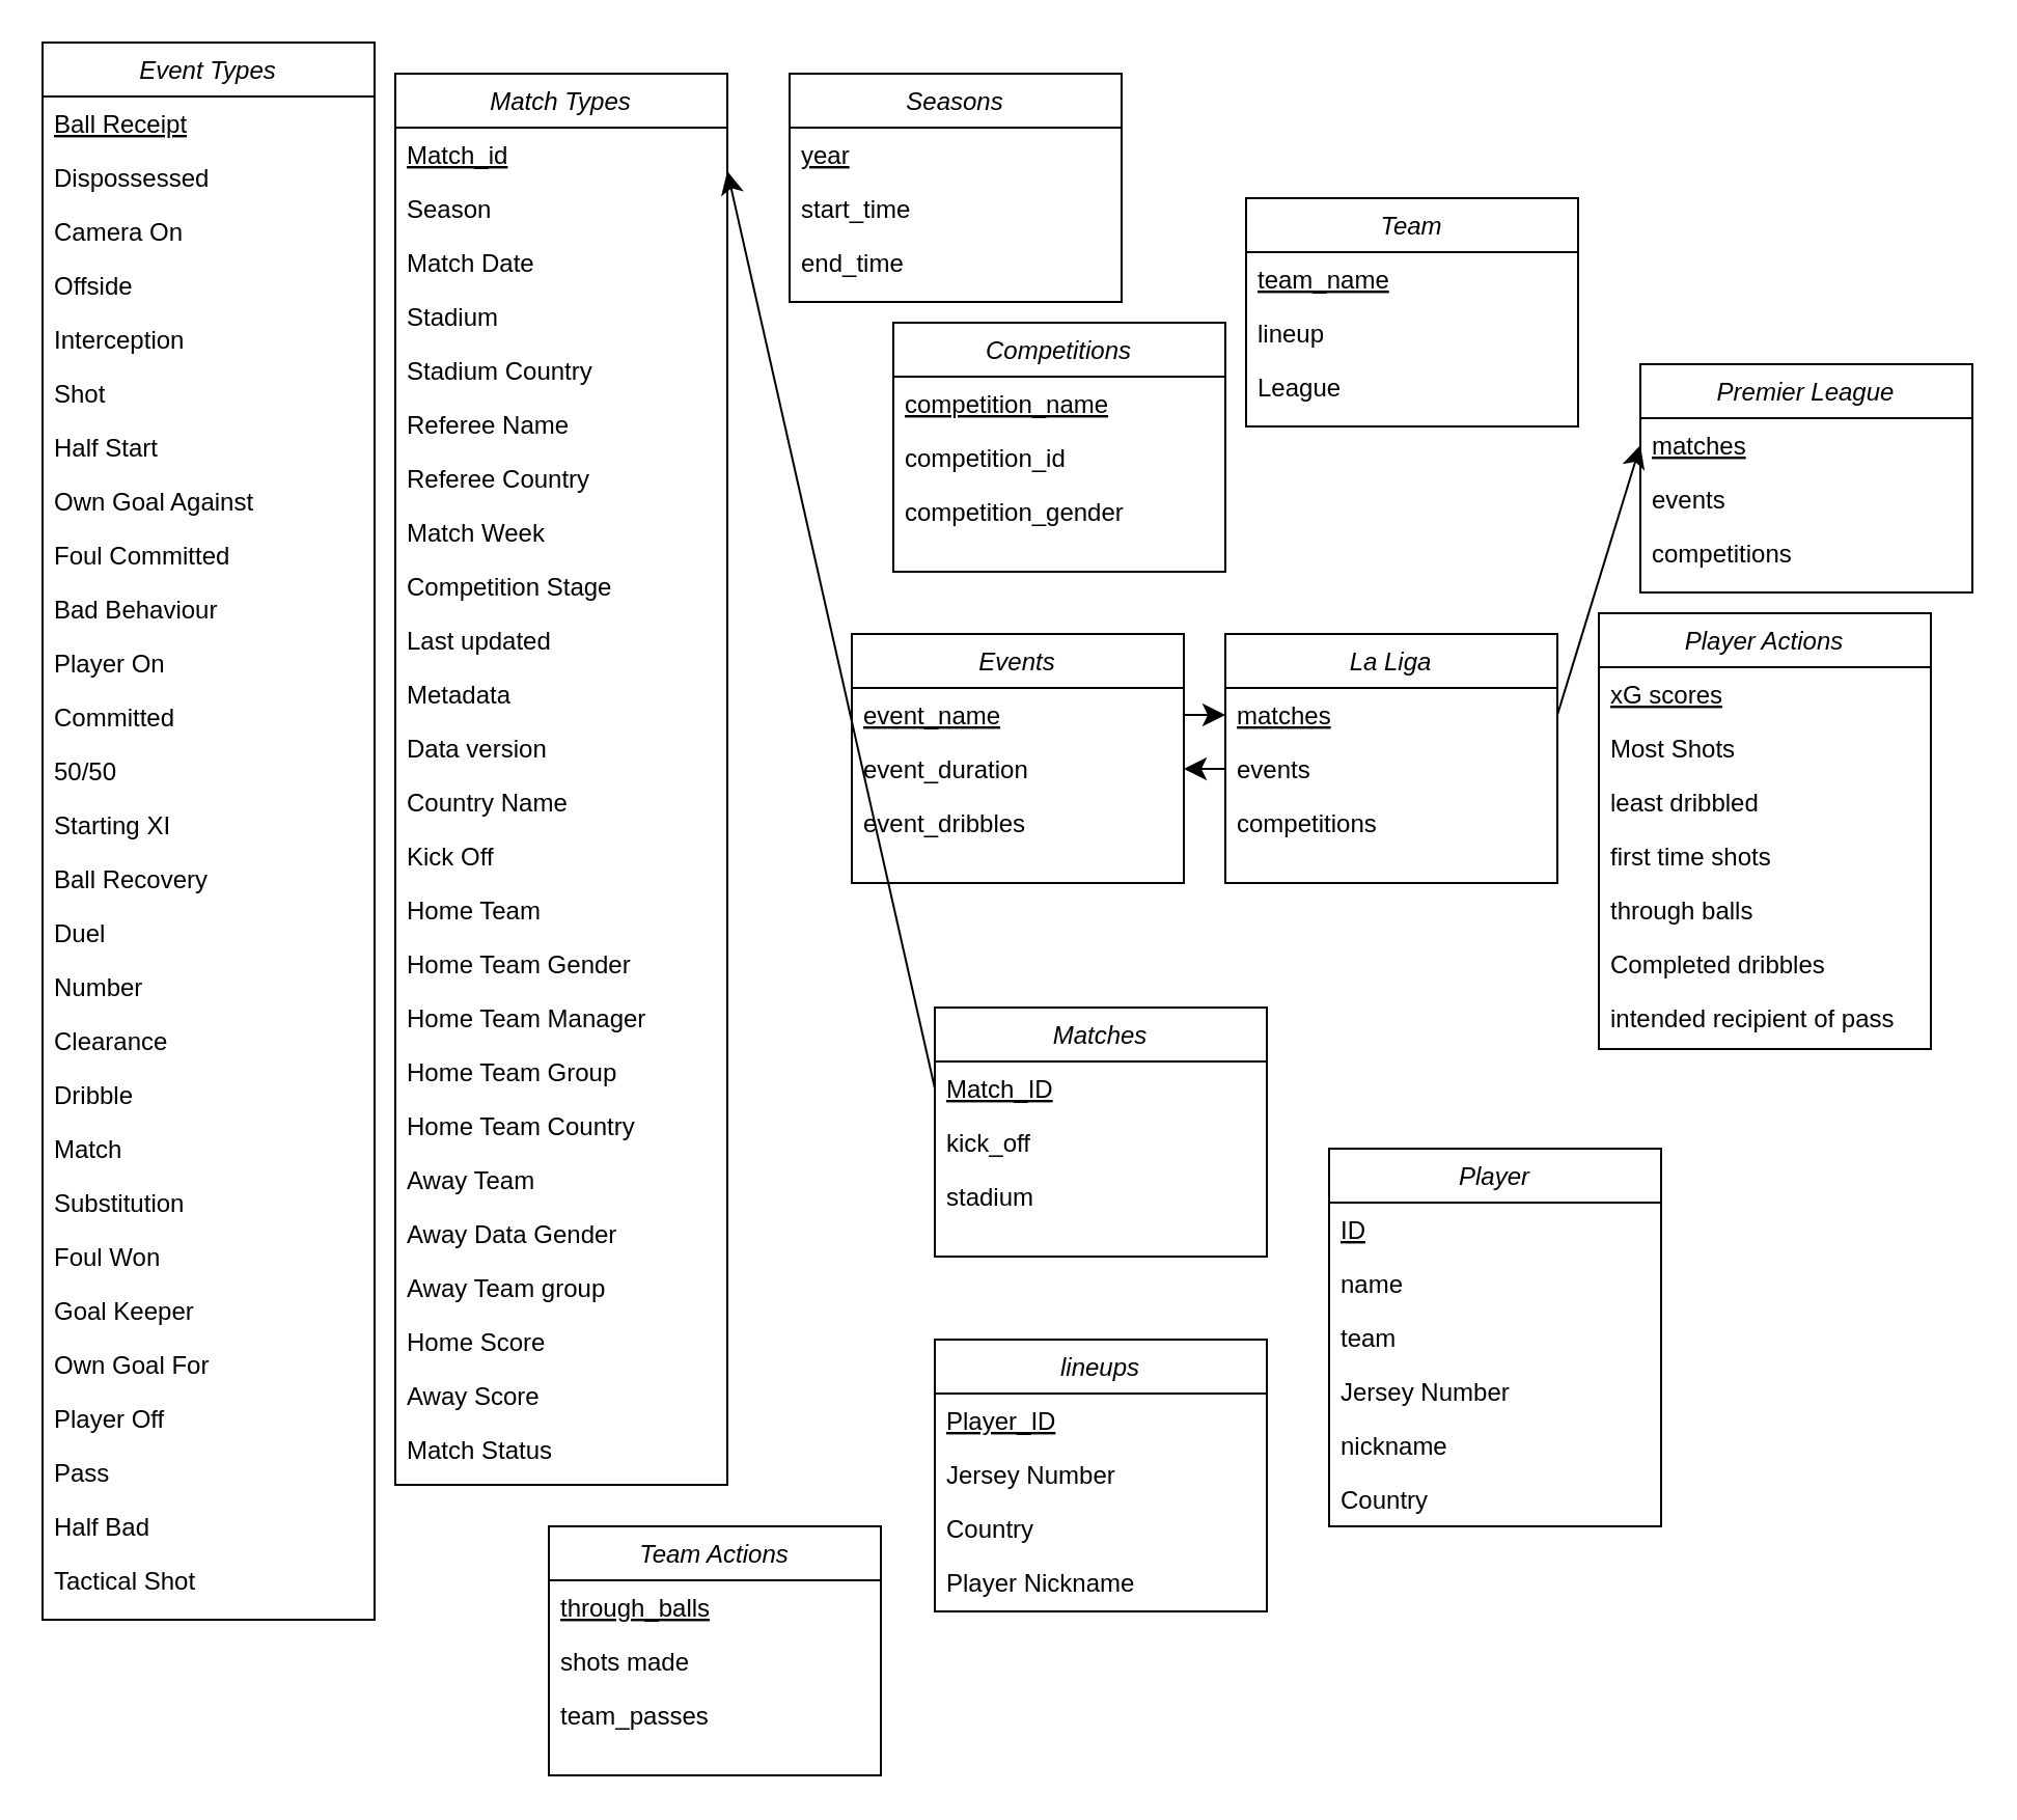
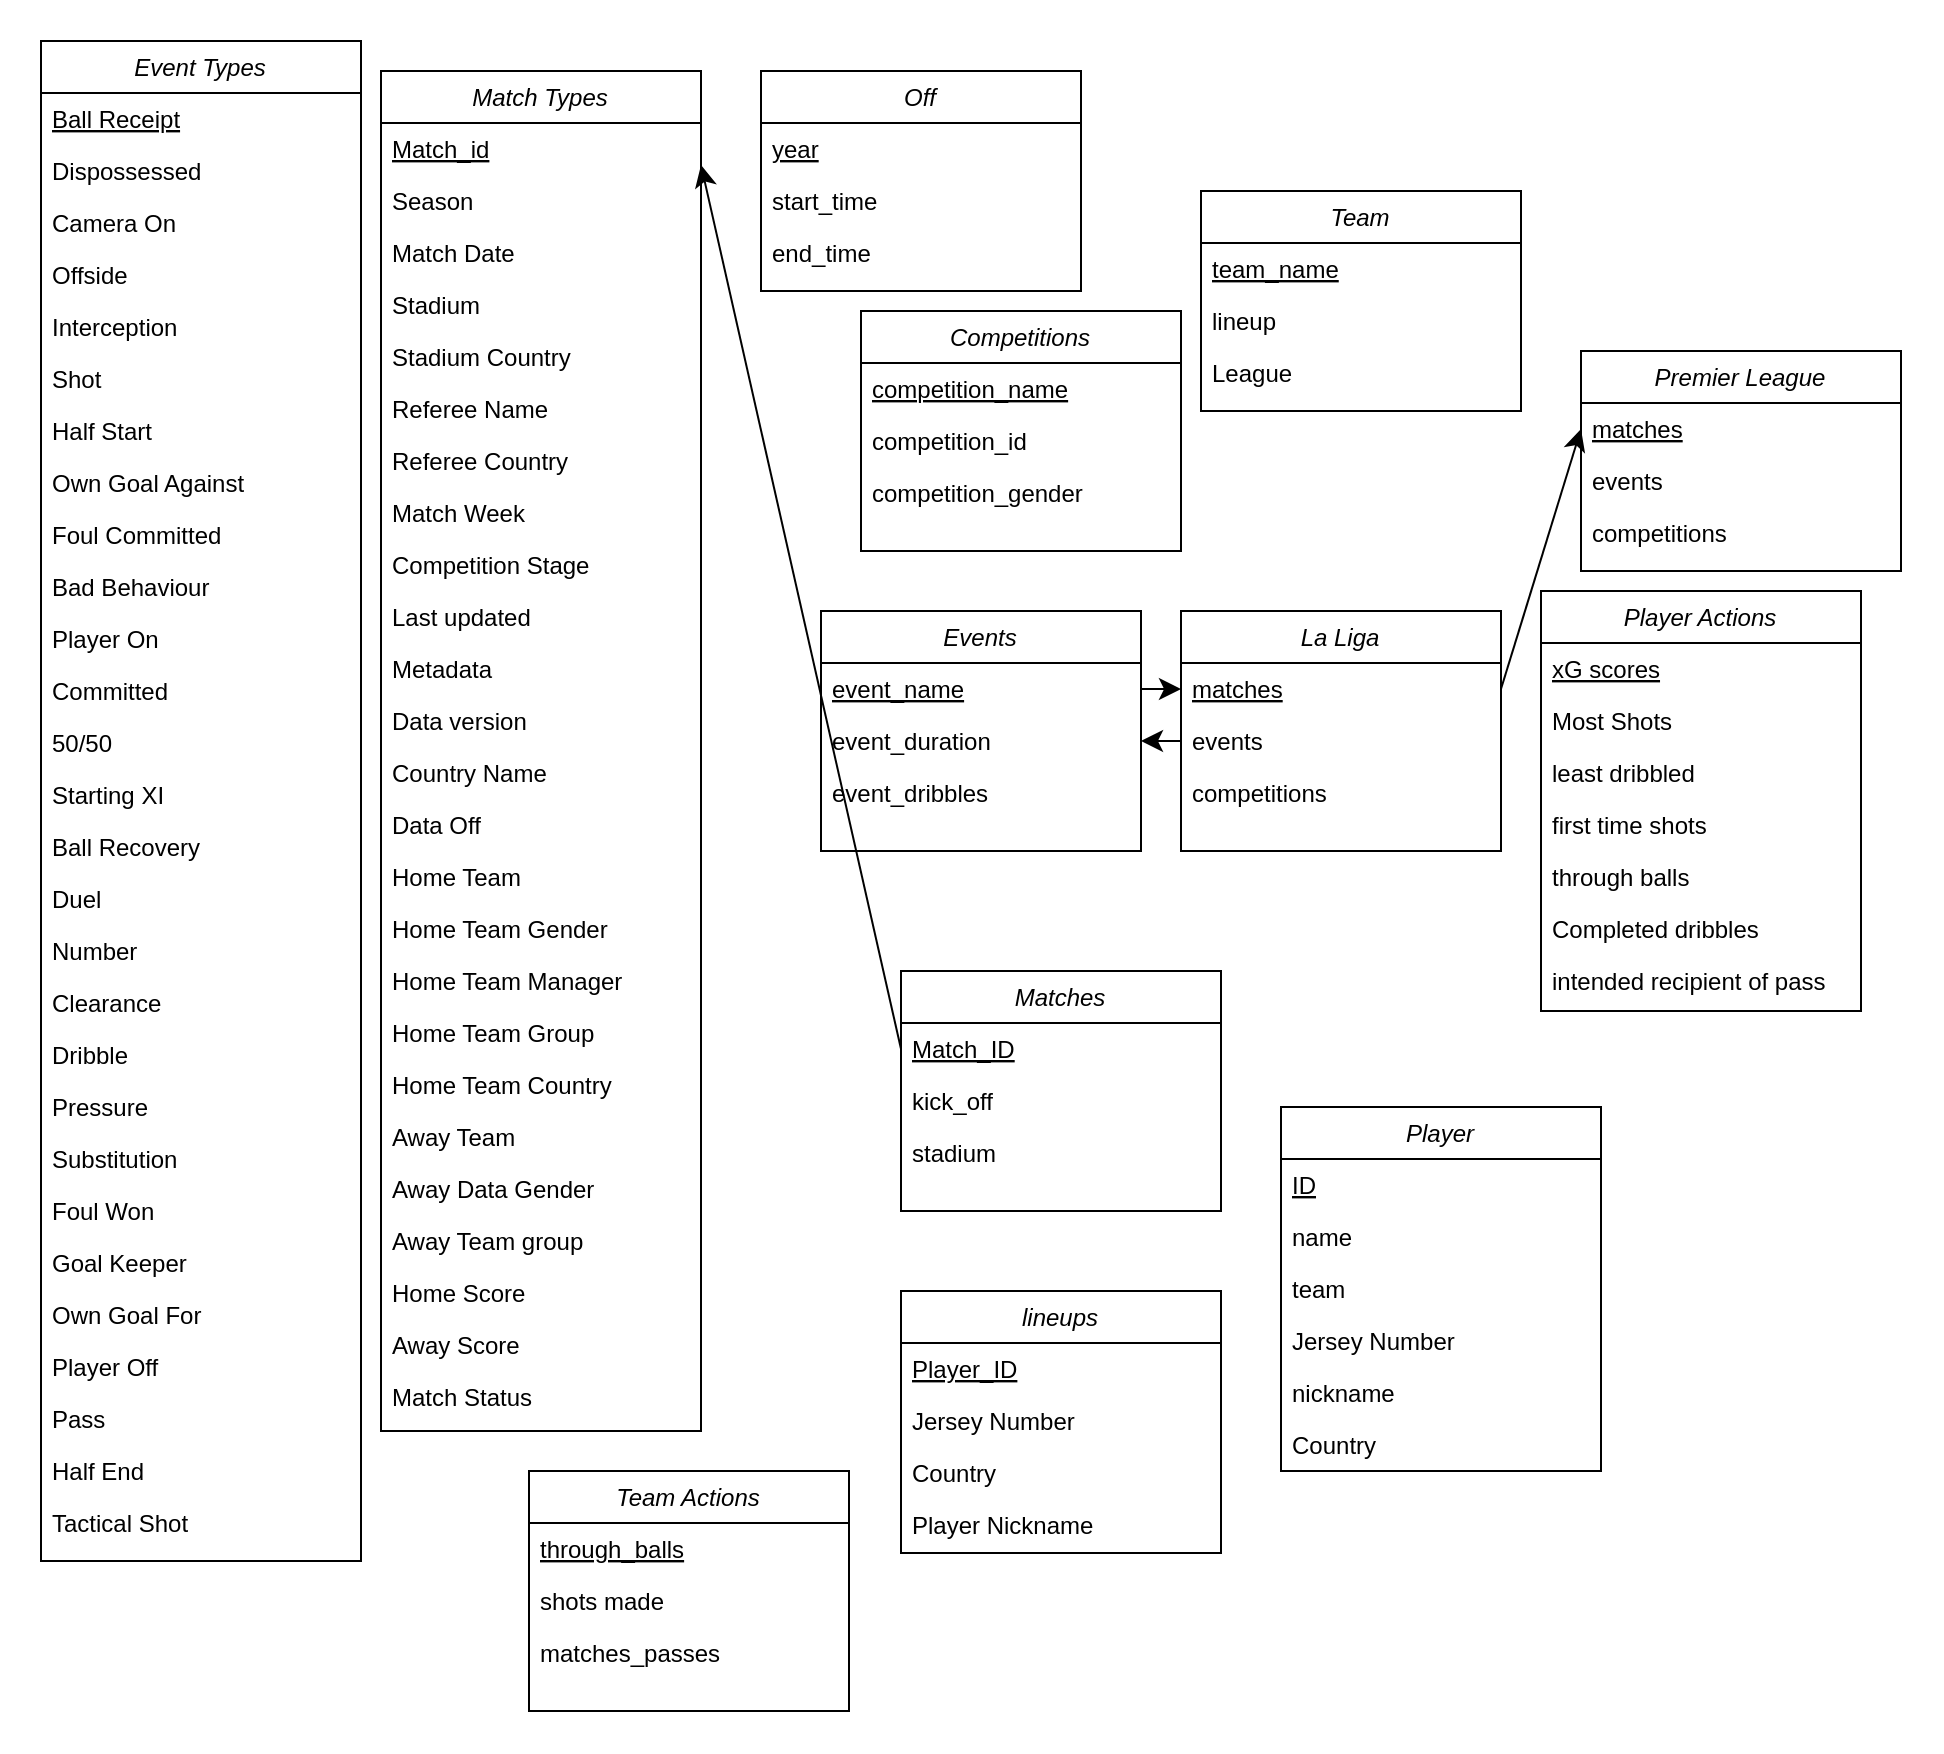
- <mxCell id="21" value="Seasons" style="swimlane;fontStyle=2;align=center;verticalAlign=top;childLayout=stackLayout;horizontal=1;startSize=26;horizontalStack=0;resizeParent=1;resizeLast=0;collapsible=1;marginBottom=0;rounded=0;shadow=0;strokeWidth=1;" parent="1" vertex="1"><mxGeometry x="380" y="35" width="160" height="110" as="geometry"><mxRectangle x="230" y="140" width="160" height="26" as="alternateBounds" /></mxGeometry></mxCell>
+ <mxCell id="21" value="Off" style="swimlane;fontStyle=2;align=center;verticalAlign=top;childLayout=stackLayout;horizontal=1;startSize=26;horizontalStack=0;resizeParent=1;resizeLast=0;collapsible=1;marginBottom=0;rounded=0;shadow=0;strokeWidth=1;" parent="1" vertex="1"><mxGeometry x="380" y="35" width="160" height="110" as="geometry"><mxRectangle x="230" y="140" width="160" height="26" as="alternateBounds" /></mxGeometry></mxCell>
- <mxCell id="80" value="Kick Off" style="text;align=left;verticalAlign=top;spacingLeft=4;spacingRight=4;overflow=hidden;rotatable=0;points=[[0,0.5],[1,0.5]];portConstraint=eastwest;" parent="66" vertex="1"><mxGeometry y="364" width="160" height="26" as="geometry" /></mxCell>
+ <mxCell id="80" value="Data Off" style="text;align=left;verticalAlign=top;spacingLeft=4;spacingRight=4;overflow=hidden;rotatable=0;points=[[0,0.5],[1,0.5]];portConstraint=eastwest;" parent="66" vertex="1"><mxGeometry y="364" width="160" height="26" as="geometry" /></mxCell>
- <mxCell id="57" value="Match" style="text;align=left;verticalAlign=top;spacingLeft=4;spacingRight=4;overflow=hidden;rotatable=0;points=[[0,0.5],[1,0.5]];portConstraint=eastwest;" parent="37" vertex="1"><mxGeometry y="520" width="160" height="26" as="geometry" /></mxCell>
+ <mxCell id="57" value="Pressure" style="text;align=left;verticalAlign=top;spacingLeft=4;spacingRight=4;overflow=hidden;rotatable=0;points=[[0,0.5],[1,0.5]];portConstraint=eastwest;" parent="37" vertex="1"><mxGeometry y="520" width="160" height="26" as="geometry" /></mxCell>
- <mxCell id="64" value="Half Bad" style="text;align=left;verticalAlign=top;spacingLeft=4;spacingRight=4;overflow=hidden;rotatable=0;points=[[0,0.5],[1,0.5]];portConstraint=eastwest;" parent="37" vertex="1"><mxGeometry y="702" width="160" height="26" as="geometry" /></mxCell>
+ <mxCell id="64" value="Half End" style="text;align=left;verticalAlign=top;spacingLeft=4;spacingRight=4;overflow=hidden;rotatable=0;points=[[0,0.5],[1,0.5]];portConstraint=eastwest;" parent="37" vertex="1"><mxGeometry y="702" width="160" height="26" as="geometry" /></mxCell>
- <mxCell id="108" value="team_passes" style="text;align=left;verticalAlign=top;spacingLeft=4;spacingRight=4;overflow=hidden;rotatable=0;points=[[0,0.5],[1,0.5]];portConstraint=eastwest;" parent="105" vertex="1"><mxGeometry y="78" width="160" height="26" as="geometry" /></mxCell>
+ <mxCell id="108" value="matches_passes" style="text;align=left;verticalAlign=top;spacingLeft=4;spacingRight=4;overflow=hidden;rotatable=0;points=[[0,0.5],[1,0.5]];portConstraint=eastwest;" parent="105" vertex="1"><mxGeometry y="78" width="160" height="26" as="geometry" /></mxCell>
